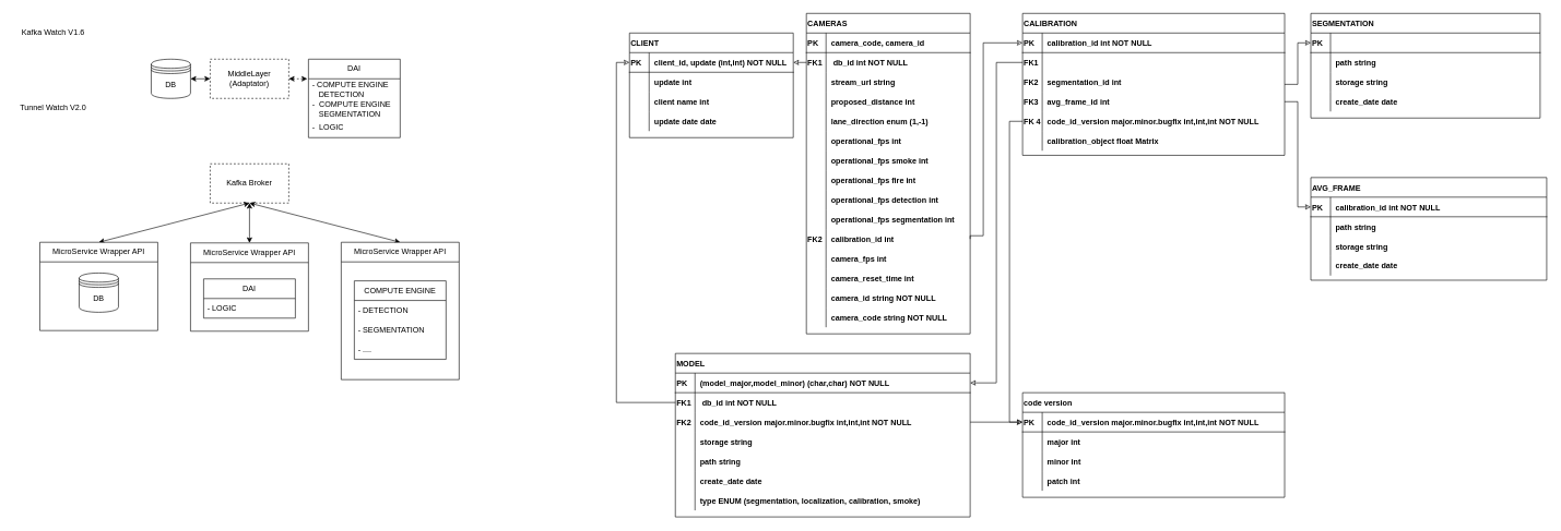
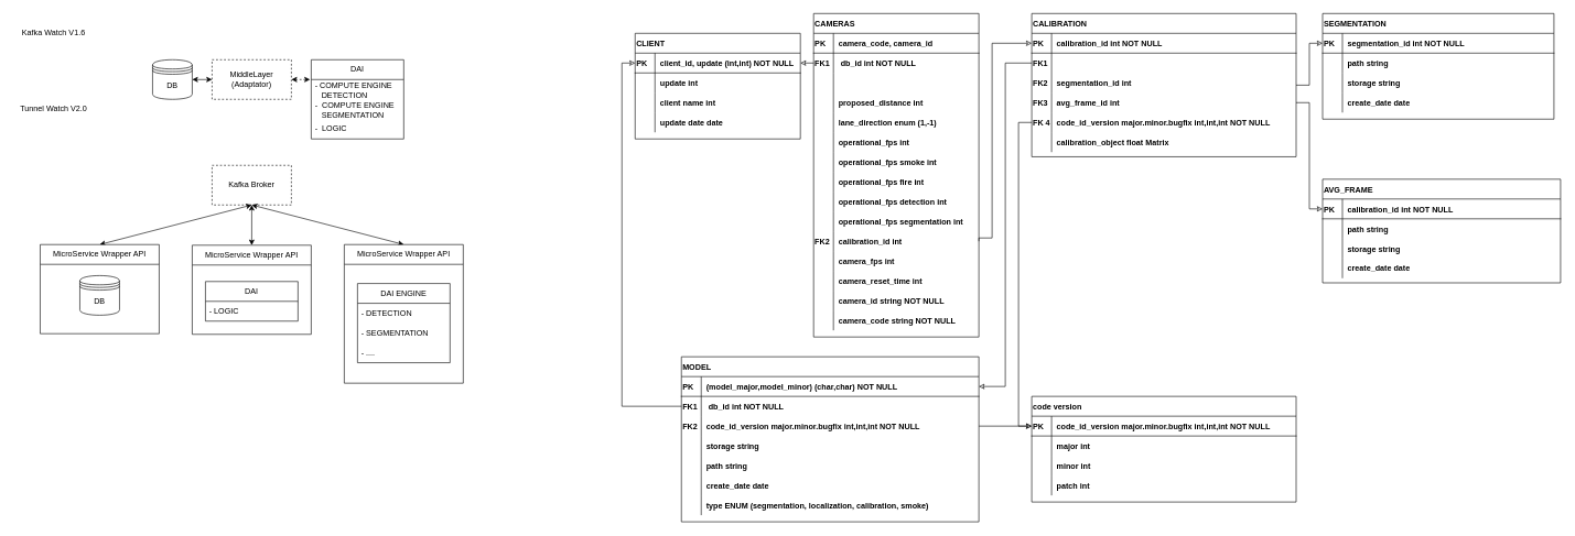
+ <mxCell id="5" value="segmentation_id int NOT NULL " style="shape=partialRectangle;overflow=hidden;connectable=0;top=0;left=0;bottom=0;right=0;align=left;spacingLeft=6;fontStyle=1;strokeWidth=1;startSize=30;fillOpacity=0;" parent="3" vertex="1"><mxGeometry x="30" width="320" height="30" as="geometry"><mxRectangle width="320" height="30" as="alternateBounds" /></mxGeometry></mxCell>
- <mxCell id="24" value="stream_url string" style="shape=partialRectangle;overflow=hidden;connectable=0;top=0;left=0;bottom=0;right=0;align=left;spacingLeft=6;strokeWidth=1;startSize=30;fontStyle=1;fillOpacity=0;" parent="22" vertex="1"><mxGeometry x="30" width="220" height="30" as="geometry"><mxRectangle width="220" height="30" as="alternateBounds" /></mxGeometry></mxCell>
- <mxCell id="164" value="COMPUTE ENGINE" style="swimlane;fontStyle=0;childLayout=stackLayout;horizontal=1;startSize=30;horizontalStack=0;resizeParent=1;resizeParentMax=0;resizeLast=0;collapsible=1;marginBottom=0;whiteSpace=wrap;html=1;" vertex="1" parent="1"><mxGeometry x="540" y="429" width="140" height="120" as="geometry" /></mxCell>
+ <mxCell id="164" value="DAI ENGINE" style="swimlane;fontStyle=0;childLayout=stackLayout;horizontal=1;startSize=30;horizontalStack=0;resizeParent=1;resizeParentMax=0;resizeLast=0;collapsible=1;marginBottom=0;whiteSpace=wrap;html=1;" vertex="1" parent="1"><mxGeometry x="540" y="429" width="140" height="120" as="geometry" /></mxCell>
